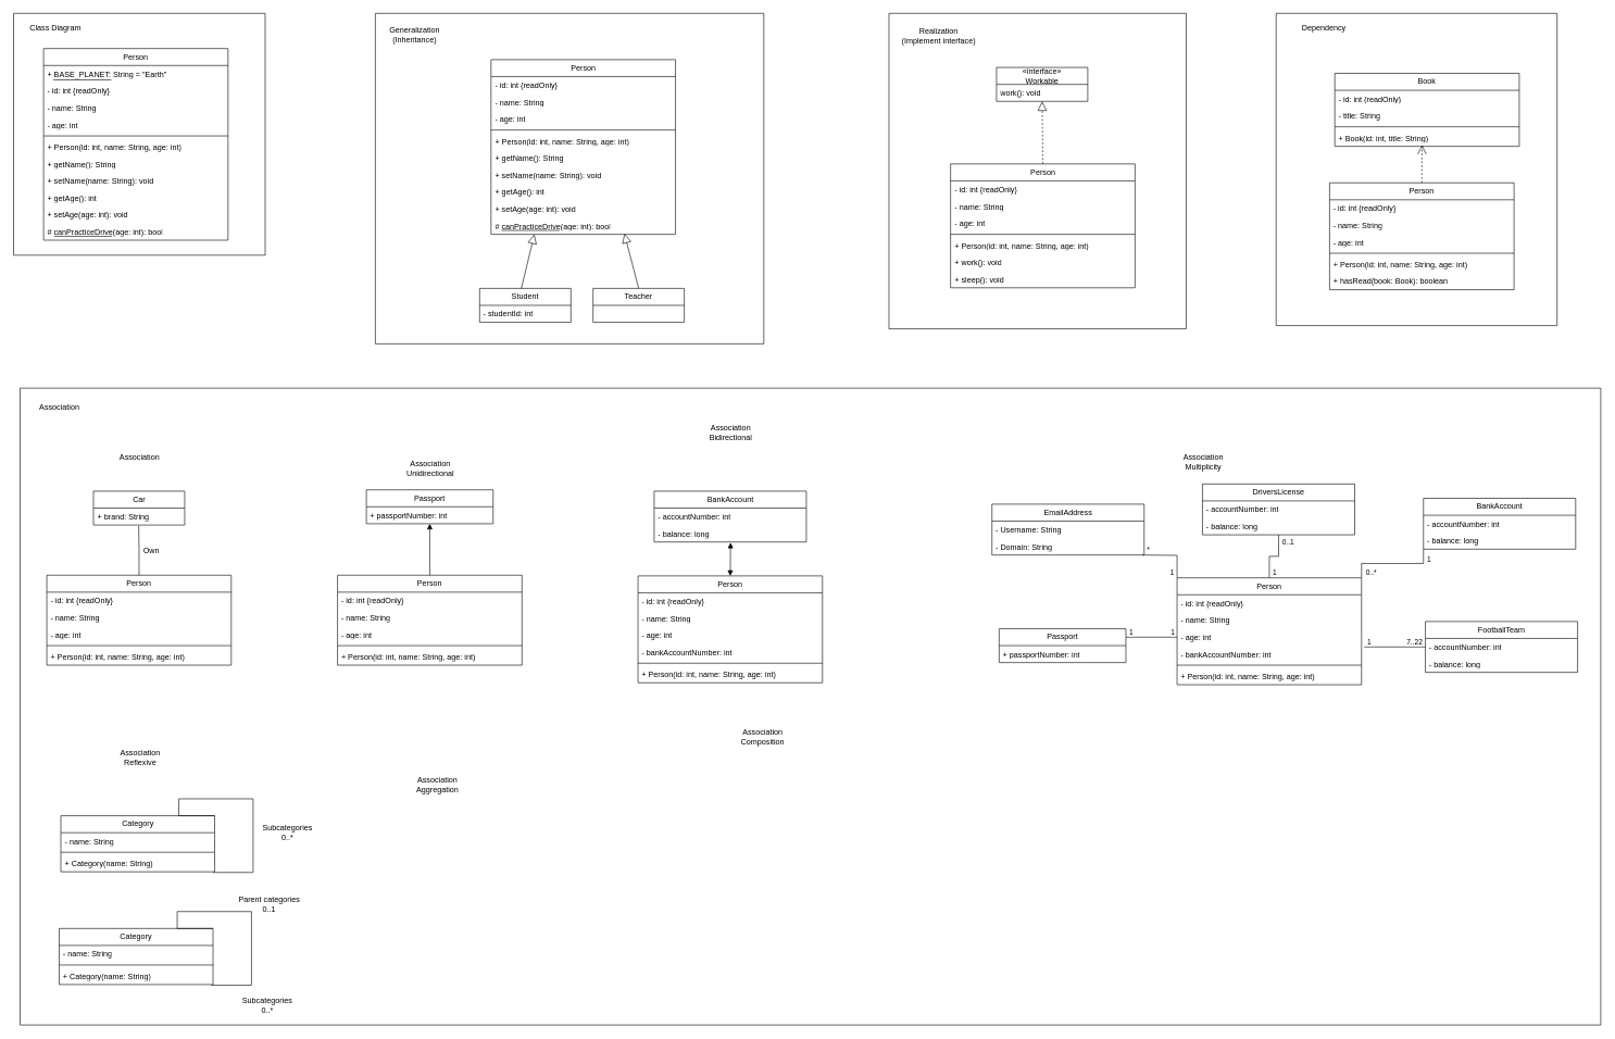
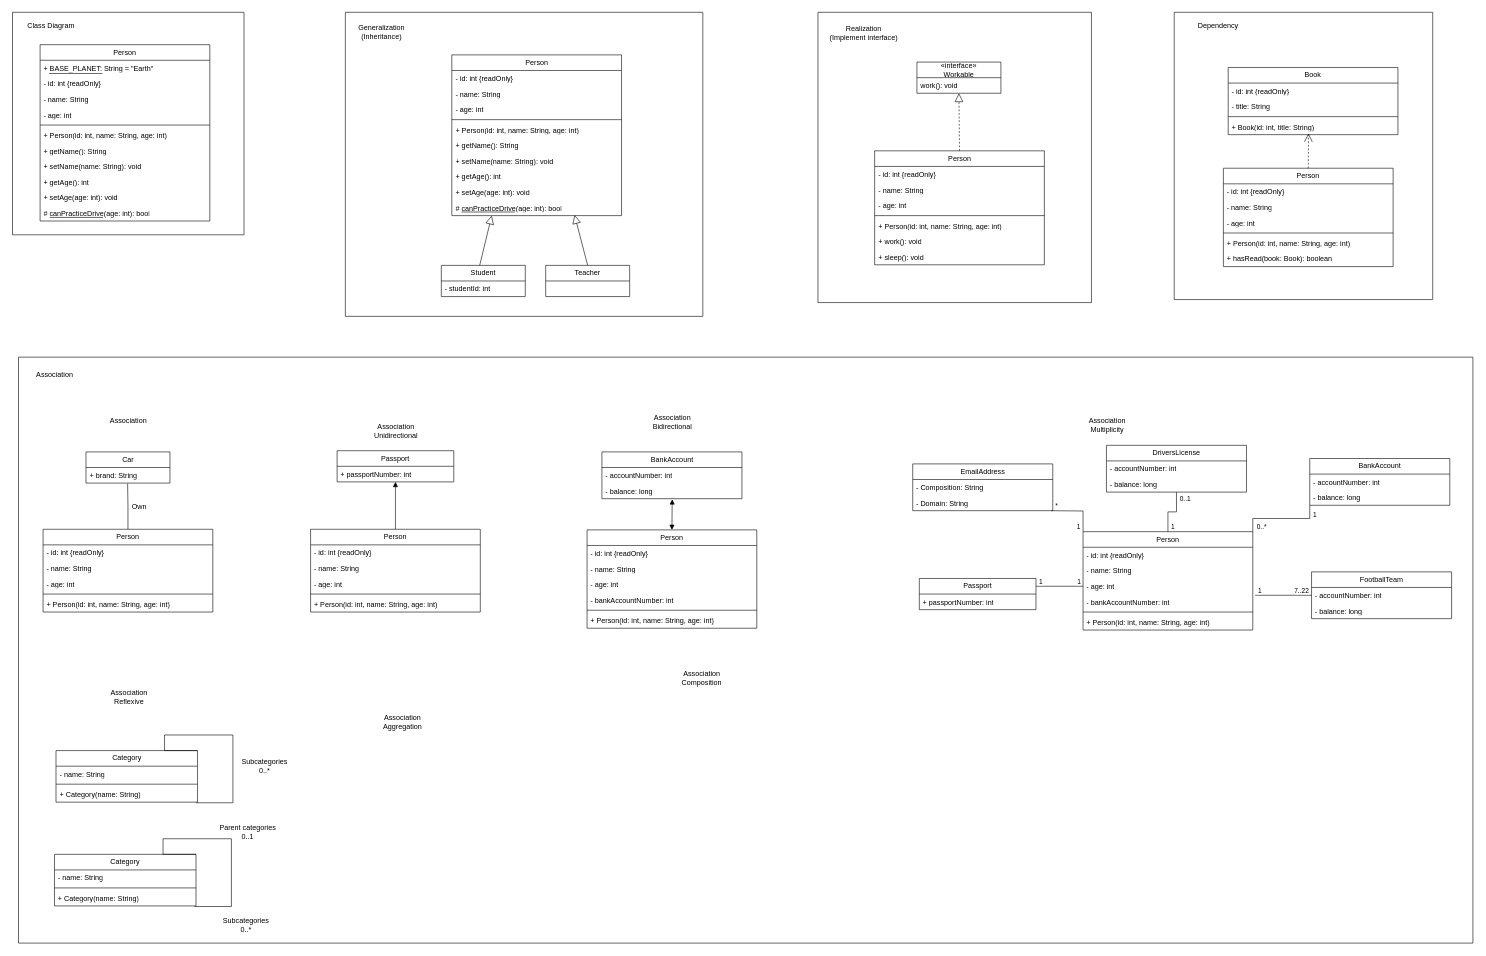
- <mxCell id="86" value="&lt;div&gt;Association&lt;/div&gt;&lt;div&gt;Bidirectional&lt;br&gt;&lt;/div&gt;" style="text;html=1;align=center;verticalAlign=middle;resizable=0;points=[];autosize=1;strokeColor=none;fillColor=none;" parent="1" vertex="1"><mxGeometry x="1078" y="643" width="83" height="41" as="geometry" /></mxCell>
+ <mxCell id="86" value="&lt;div&gt;Association&lt;/div&gt;&lt;div&gt;Bidirectional&lt;br&gt;&lt;/div&gt;" style="text;html=1;align=center;verticalAlign=middle;resizable=0;points=[];autosize=1;strokeColor=none;fillColor=none;" parent="1" vertex="1"><mxGeometry x="1078" y="683" width="83" height="41" as="geometry" /></mxCell>
- <mxCell id="115" value="- Username: String" style="text;strokeColor=none;fillColor=none;align=left;verticalAlign=top;spacingLeft=4;spacingRight=4;overflow=hidden;rotatable=0;points=[[0,0.5],[1,0.5]];portConstraint=eastwest;whiteSpace=wrap;html=1;" parent="114" vertex="1"><mxGeometry y="26" width="233.5" height="26" as="geometry" /></mxCell>
+ <mxCell id="115" value="- Composition: String" style="text;strokeColor=none;fillColor=none;align=left;verticalAlign=top;spacingLeft=4;spacingRight=4;overflow=hidden;rotatable=0;points=[[0,0.5],[1,0.5]];portConstraint=eastwest;whiteSpace=wrap;html=1;" parent="114" vertex="1"><mxGeometry y="26" width="233.5" height="26" as="geometry" /></mxCell>
